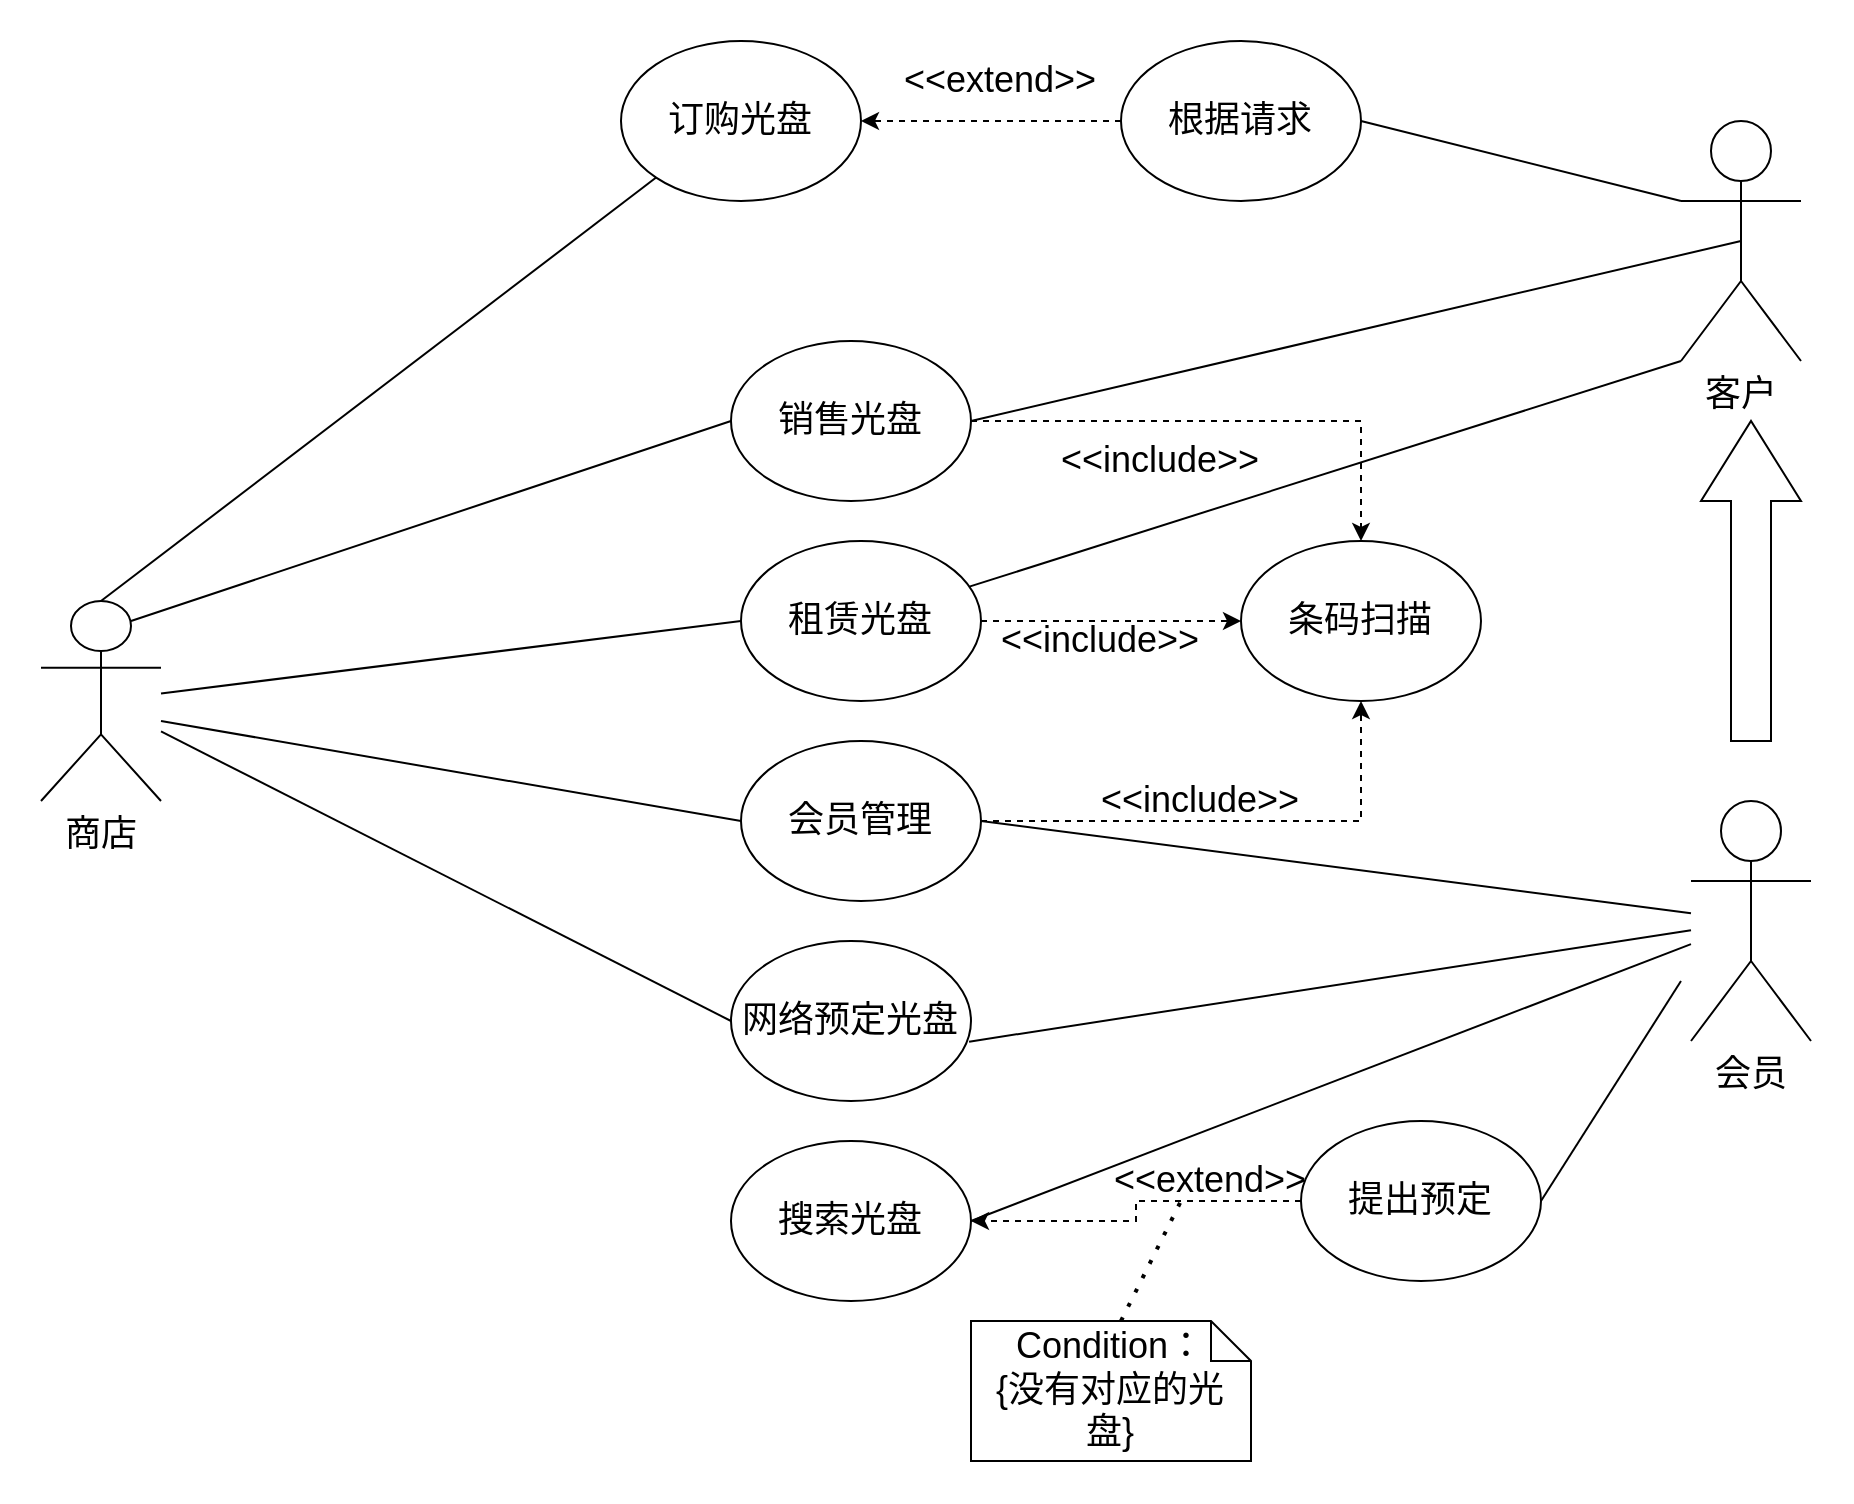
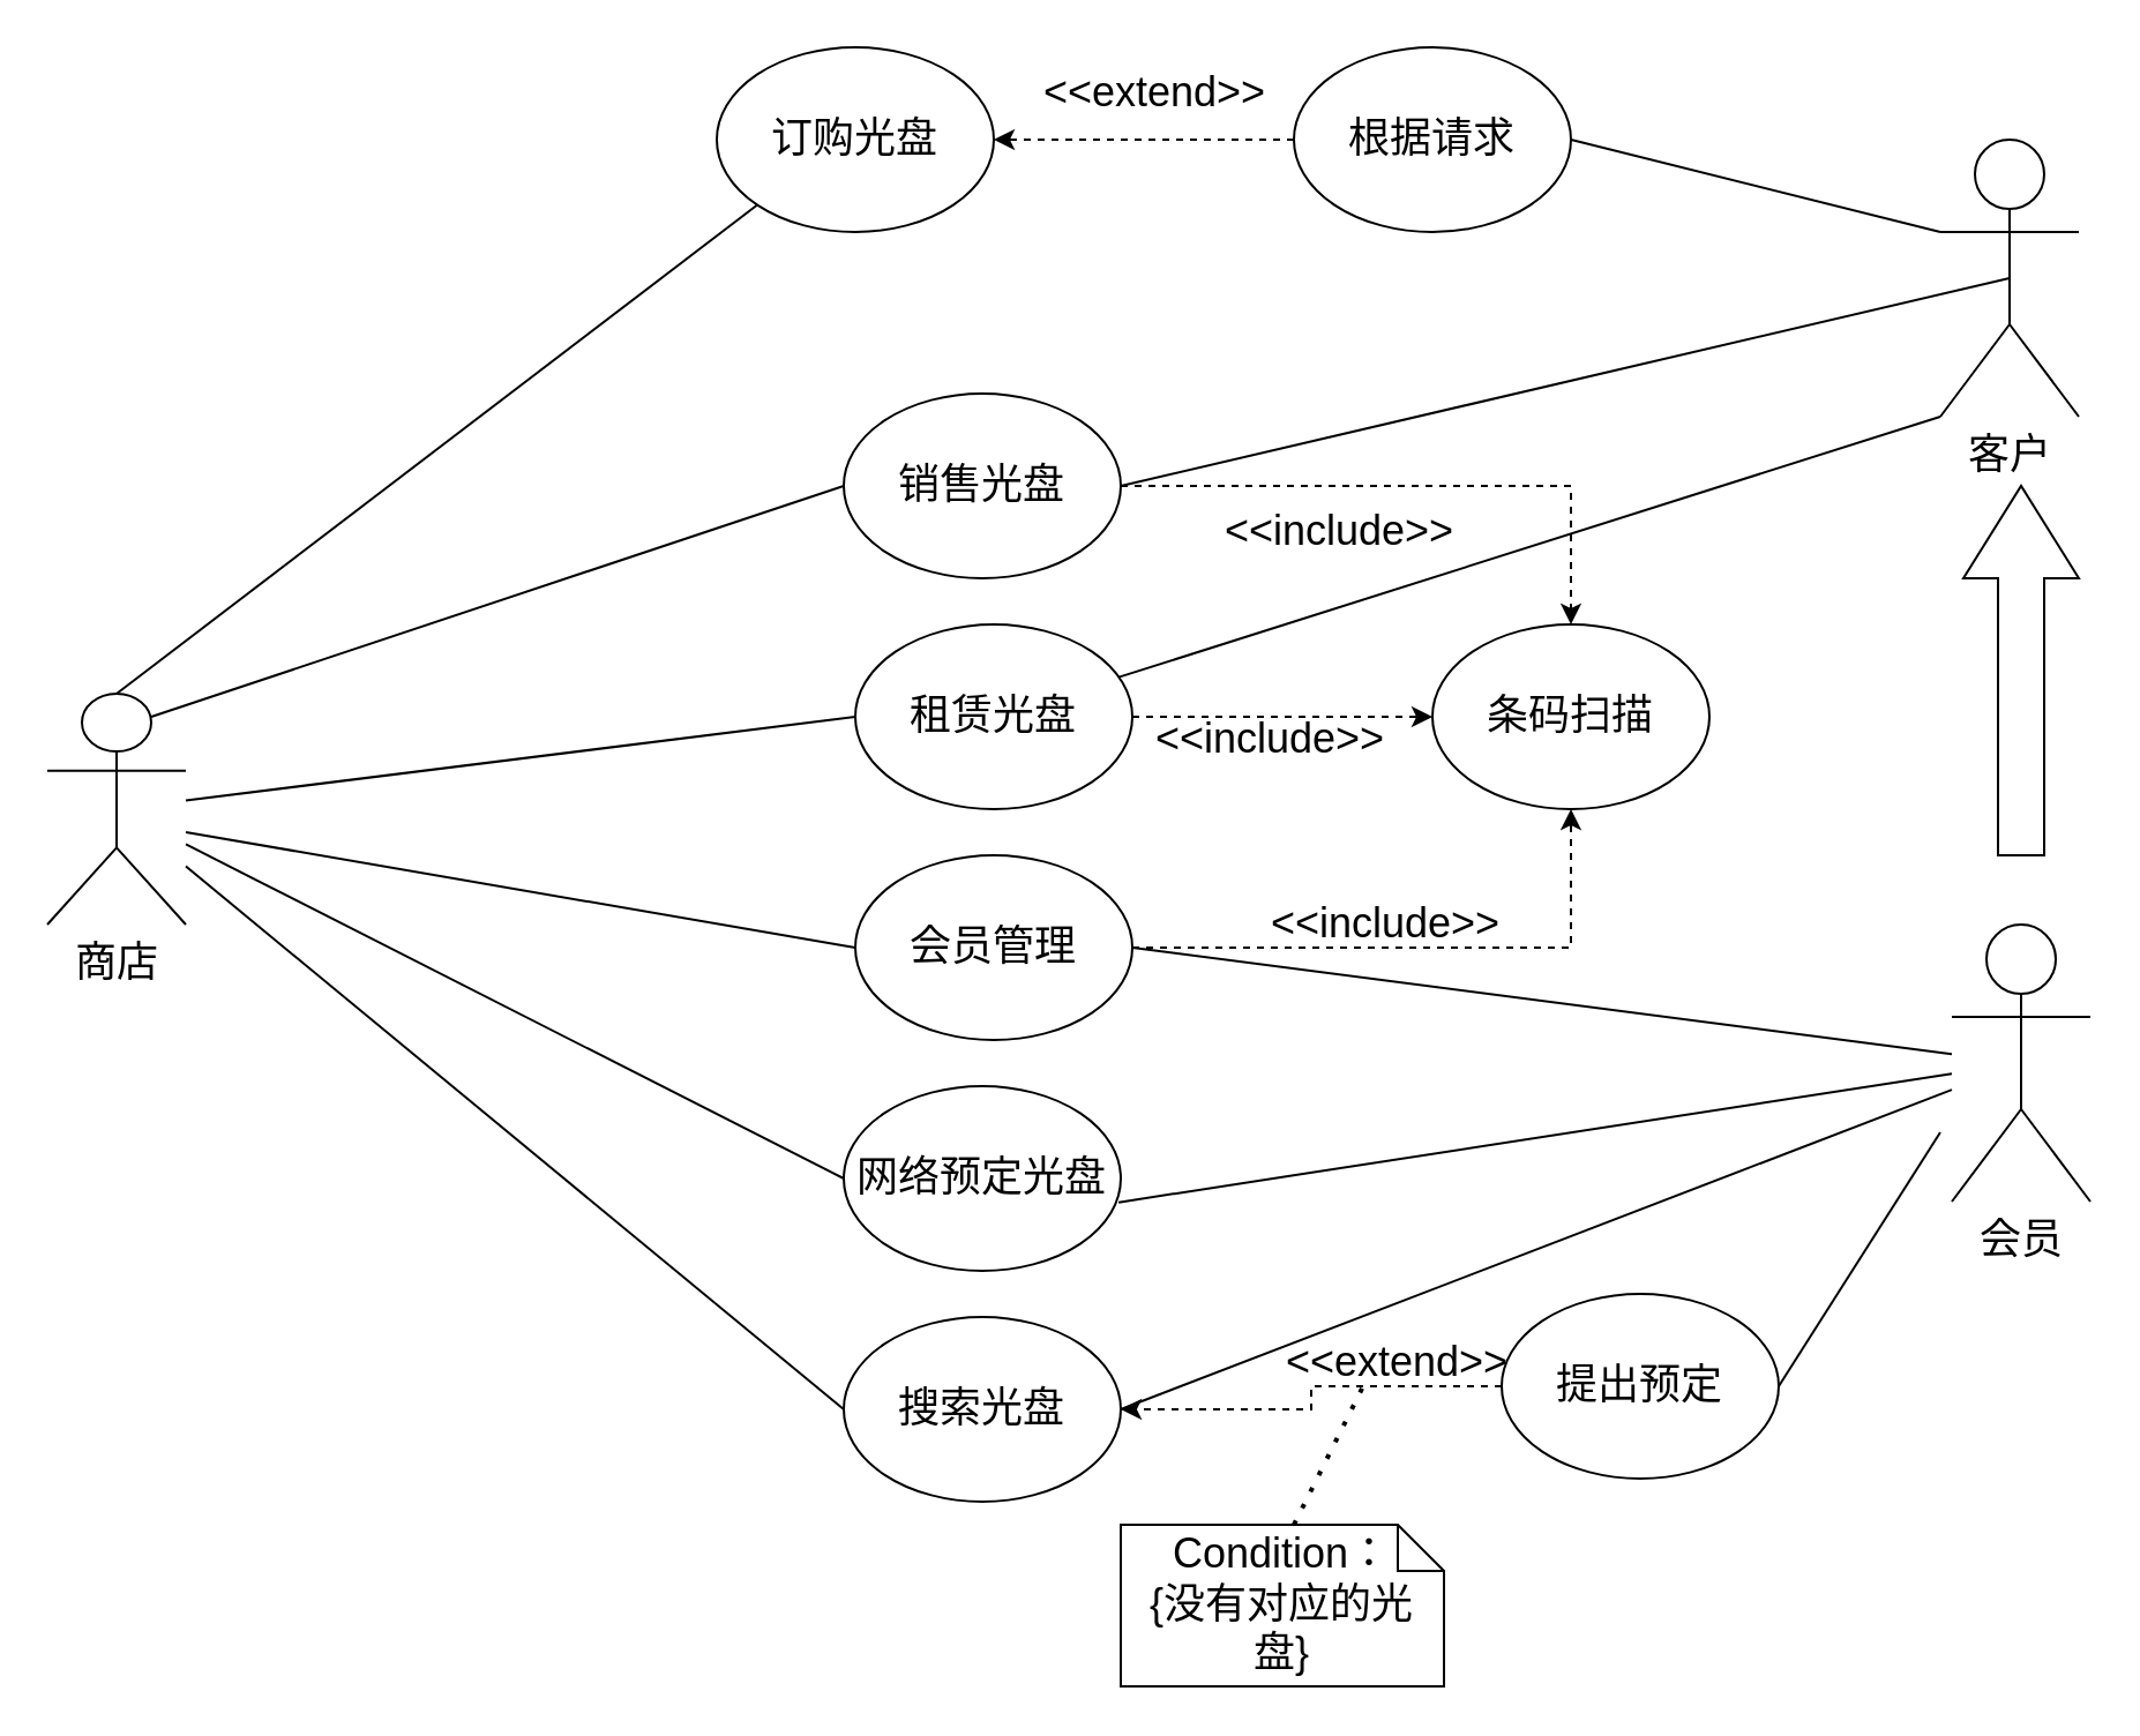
+ <mxCell id="26" value="" style="endArrow=none;html=1;fontSize=18;entryX=0;entryY=0.5;entryDx=0;entryDy=0;" edge="1" parent="1" source="2" target="14"><mxGeometry width="50" height="50" relative="1" as="geometry"><mxPoint x="220" y="600" as="sourcePoint" /><mxPoint x="270" y="550" as="targetPoint" /></mxGeometry></mxCell>
